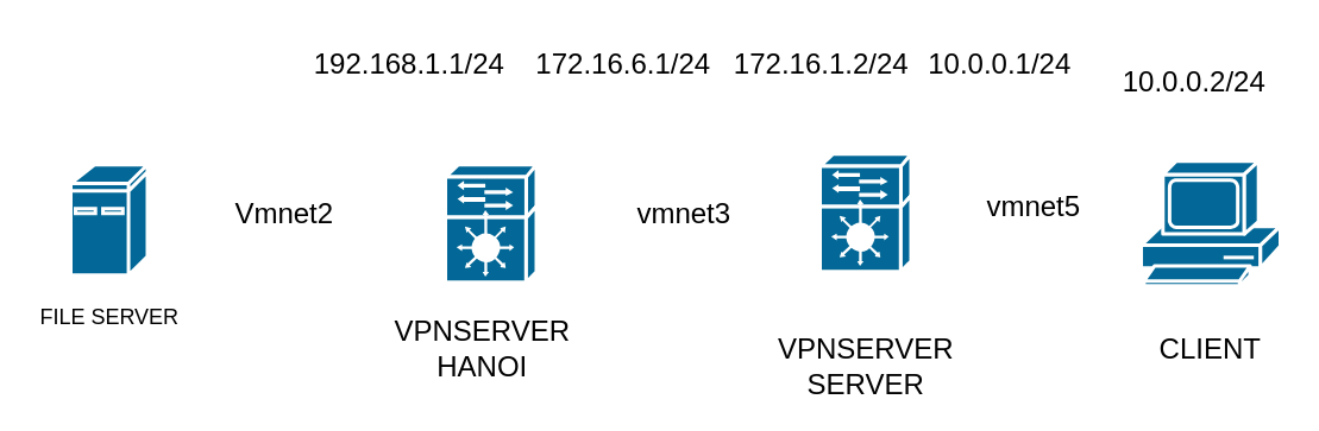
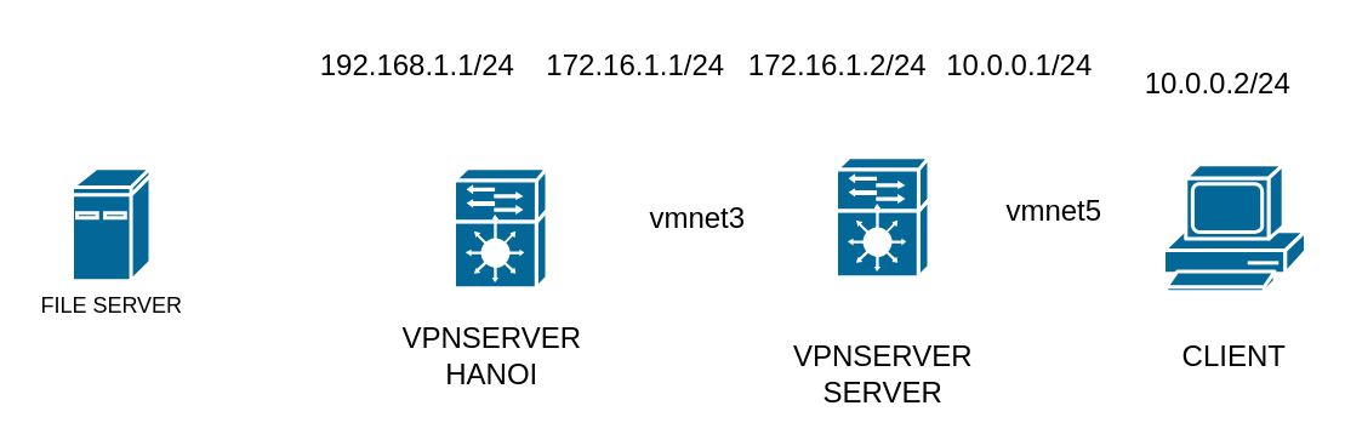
- <mxCell id="13" value="172.16.6.1/24" style="text;strokeColor=none;fillColor=none;html=1;align=center;verticalAlign=middle;whiteSpace=wrap;rounded=0;fontSize=16;" vertex="1" parent="1"><mxGeometry x="319" y="20" width="60" height="30" as="geometry" /></mxCell>
+ <mxCell id="13" value="172.16.1.1/24" style="text;strokeColor=none;fillColor=none;html=1;align=center;verticalAlign=middle;whiteSpace=wrap;rounded=0;fontSize=16;" vertex="1" parent="1"><mxGeometry x="319" y="20" width="60" height="30" as="geometry" /></mxCell>
- <mxCell id="7" value="Vmnet2" style="text;strokeColor=none;fillColor=none;html=1;align=center;verticalAlign=middle;whiteSpace=wrap;rounded=0;fontSize=16;" vertex="1" parent="1"><mxGeometry x="129" y="104" width="60" height="30" as="geometry" /></mxCell>
- <mxCell id="6" value="FILE SERVER&lt;div&gt;&lt;br&gt;&lt;/div&gt;" style="text;html=1;align=center;verticalAlign=middle;whiteSpace=wrap;rounded=0;" vertex="1" parent="1"><mxGeometry x="20.5" y="170" width="80" height="30" as="geometry" /></mxCell>
+ <mxCell id="6" value="FILE SERVER&lt;div&gt;&lt;br&gt;&lt;/div&gt;" style="text;html=1;align=center;verticalAlign=middle;whiteSpace=wrap;rounded=0;" vertex="1" parent="1"><mxGeometry x="20.5" y="160" width="80" height="30" as="geometry" /></mxCell>
